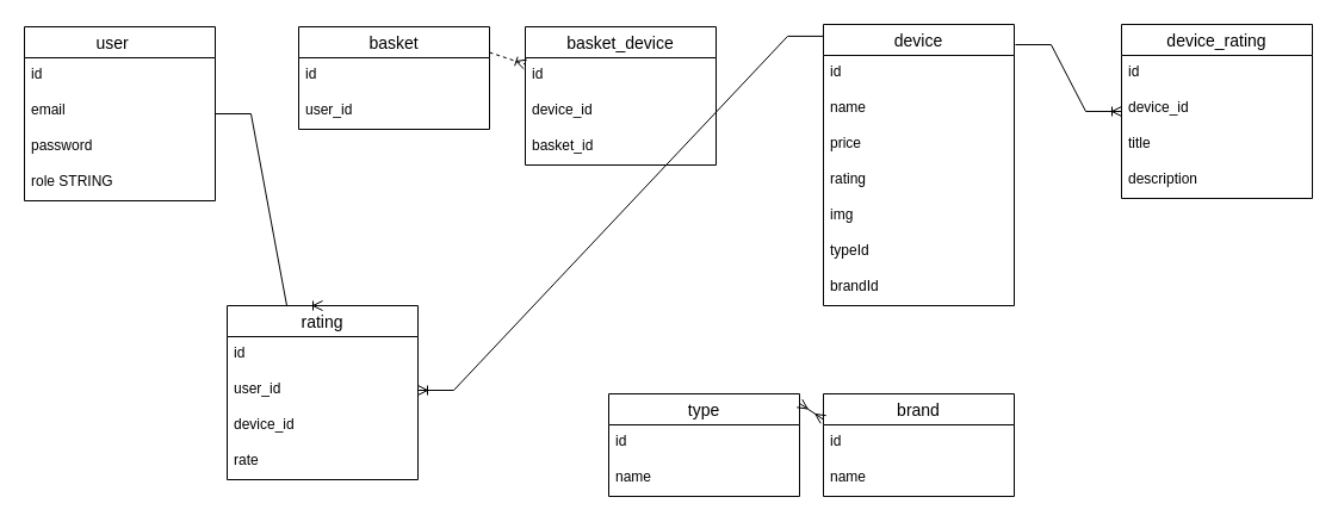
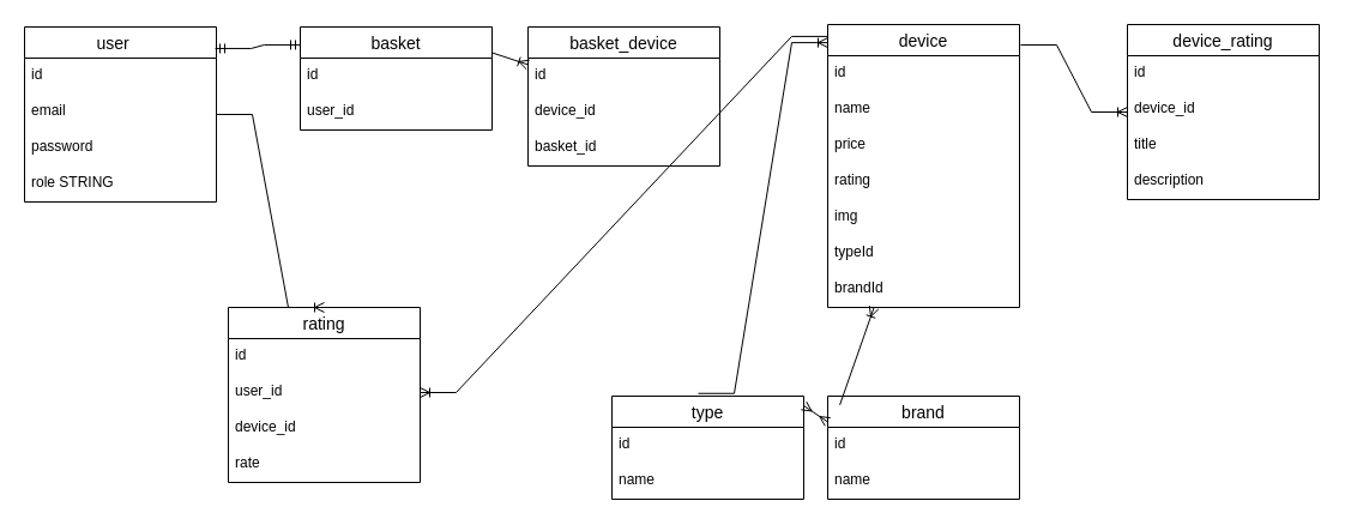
+ <mxCell id="10" value="" style="edgeStyle=entityRelationEdgeStyle;fontSize=12;html=1;endArrow=ERmandOne;startArrow=ERmandOne;rounded=0;exitX=0.994;exitY=0.123;exitDx=0;exitDy=0;exitPerimeter=0;entryX=0;entryY=0.174;entryDx=0;entryDy=0;entryPerimeter=0;" edge="1" parent="1" source="2" target="7"><mxGeometry width="100" height="100" relative="1" as="geometry"><mxPoint x="170" y="145" as="sourcePoint" /><mxPoint x="250" y="45" as="targetPoint" /></mxGeometry></mxCell>
- <mxCell id="38" value="" style="fontSize=12;html=1;endArrow=ERoneToMany;rounded=0;exitX=1;exitY=0.25;exitDx=0;exitDy=0;dashed=1;" edge="1" parent="1" source="7" target="34"><mxGeometry width="100" height="100" relative="1" as="geometry"><mxPoint x="360" y="173" as="sourcePoint" /><mxPoint x="460" y="73" as="targetPoint" /></mxGeometry></mxCell>
+ <mxCell id="38" value="" style="fontSize=12;html=1;endArrow=ERoneToMany;rounded=0;exitX=1;exitY=0.25;exitDx=0;exitDy=0;" edge="1" parent="1" source="7" target="34"><mxGeometry width="100" height="100" relative="1" as="geometry"><mxPoint x="360" y="173" as="sourcePoint" /><mxPoint x="460" y="73" as="targetPoint" /></mxGeometry></mxCell>
+ <mxCell id="25" value="" style="edgeStyle=entityRelationEdgeStyle;fontSize=12;html=1;endArrow=ERoneToMany;rounded=0;exitX=0.45;exitY=-0.026;exitDx=0;exitDy=0;exitPerimeter=0;entryX=0;entryY=0.064;entryDx=0;entryDy=0;entryPerimeter=0;" edge="1" parent="1" source="19" target="11"><mxGeometry width="100" height="100" relative="1" as="geometry"><mxPoint x="590" y="260" as="sourcePoint" /><mxPoint x="640" y="160" as="targetPoint" /></mxGeometry></mxCell>
+ <mxCell id="26" value="" style="fontSize=12;html=1;endArrow=ERoneToMany;rounded=0;exitX=0.063;exitY=0.086;exitDx=0;exitDy=0;exitPerimeter=0;" edge="1" parent="1" source="22" target="11"><mxGeometry width="100" height="100" relative="1" as="geometry"><mxPoint x="770" y="320" as="sourcePoint" /><mxPoint x="680" y="50" as="targetPoint" /></mxGeometry></mxCell>
